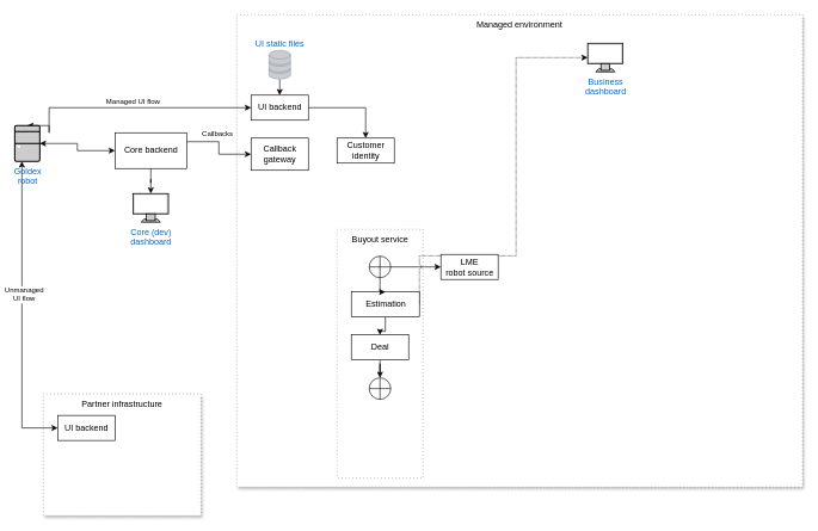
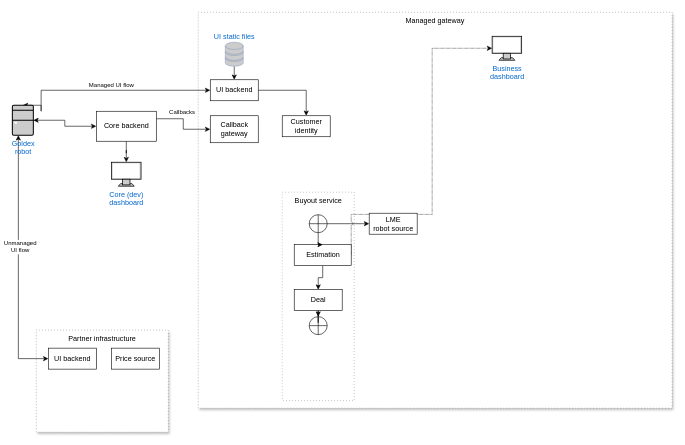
- <mxCell id="2" value="Managed environment" style="rounded=0;whiteSpace=wrap;html=1;verticalAlign=top;align=center;fillColor=default;dashed=1;dashPattern=1 4;strokeColor=#666666;shadow=1;sketch=0;glass=0;" vertex="1" parent="1"><mxGeometry x="330" y="20" width="790" height="660" as="geometry" /></mxCell>
+ <mxCell id="2" value="Managed gateway" style="rounded=0;whiteSpace=wrap;html=1;verticalAlign=top;align=center;fillColor=default;dashed=1;dashPattern=1 4;strokeColor=#666666;shadow=1;sketch=0;glass=0;" vertex="1" parent="1"><mxGeometry x="330" y="20" width="790" height="660" as="geometry" /></mxCell>
- <mxCell id="32" value="Deal" style="html=1;dashed=0;whitespace=wrap;" vertex="1" parent="1"><mxGeometry x="490" y="467.5" width="80" height="35" as="geometry" /></mxCell>
+ <mxCell id="32" value="Deal" style="html=1;dashed=0;whitespace=wrap;" vertex="1" parent="1"><mxGeometry x="490" y="482.5" width="80" height="35" as="geometry" /></mxCell>
+ <mxCell id="28" value="Price source" style="html=1;dashed=0;whitespace=wrap;" vertex="1" parent="1"><mxGeometry x="185.38" y="580" width="80" height="35" as="geometry" /></mxCell>
